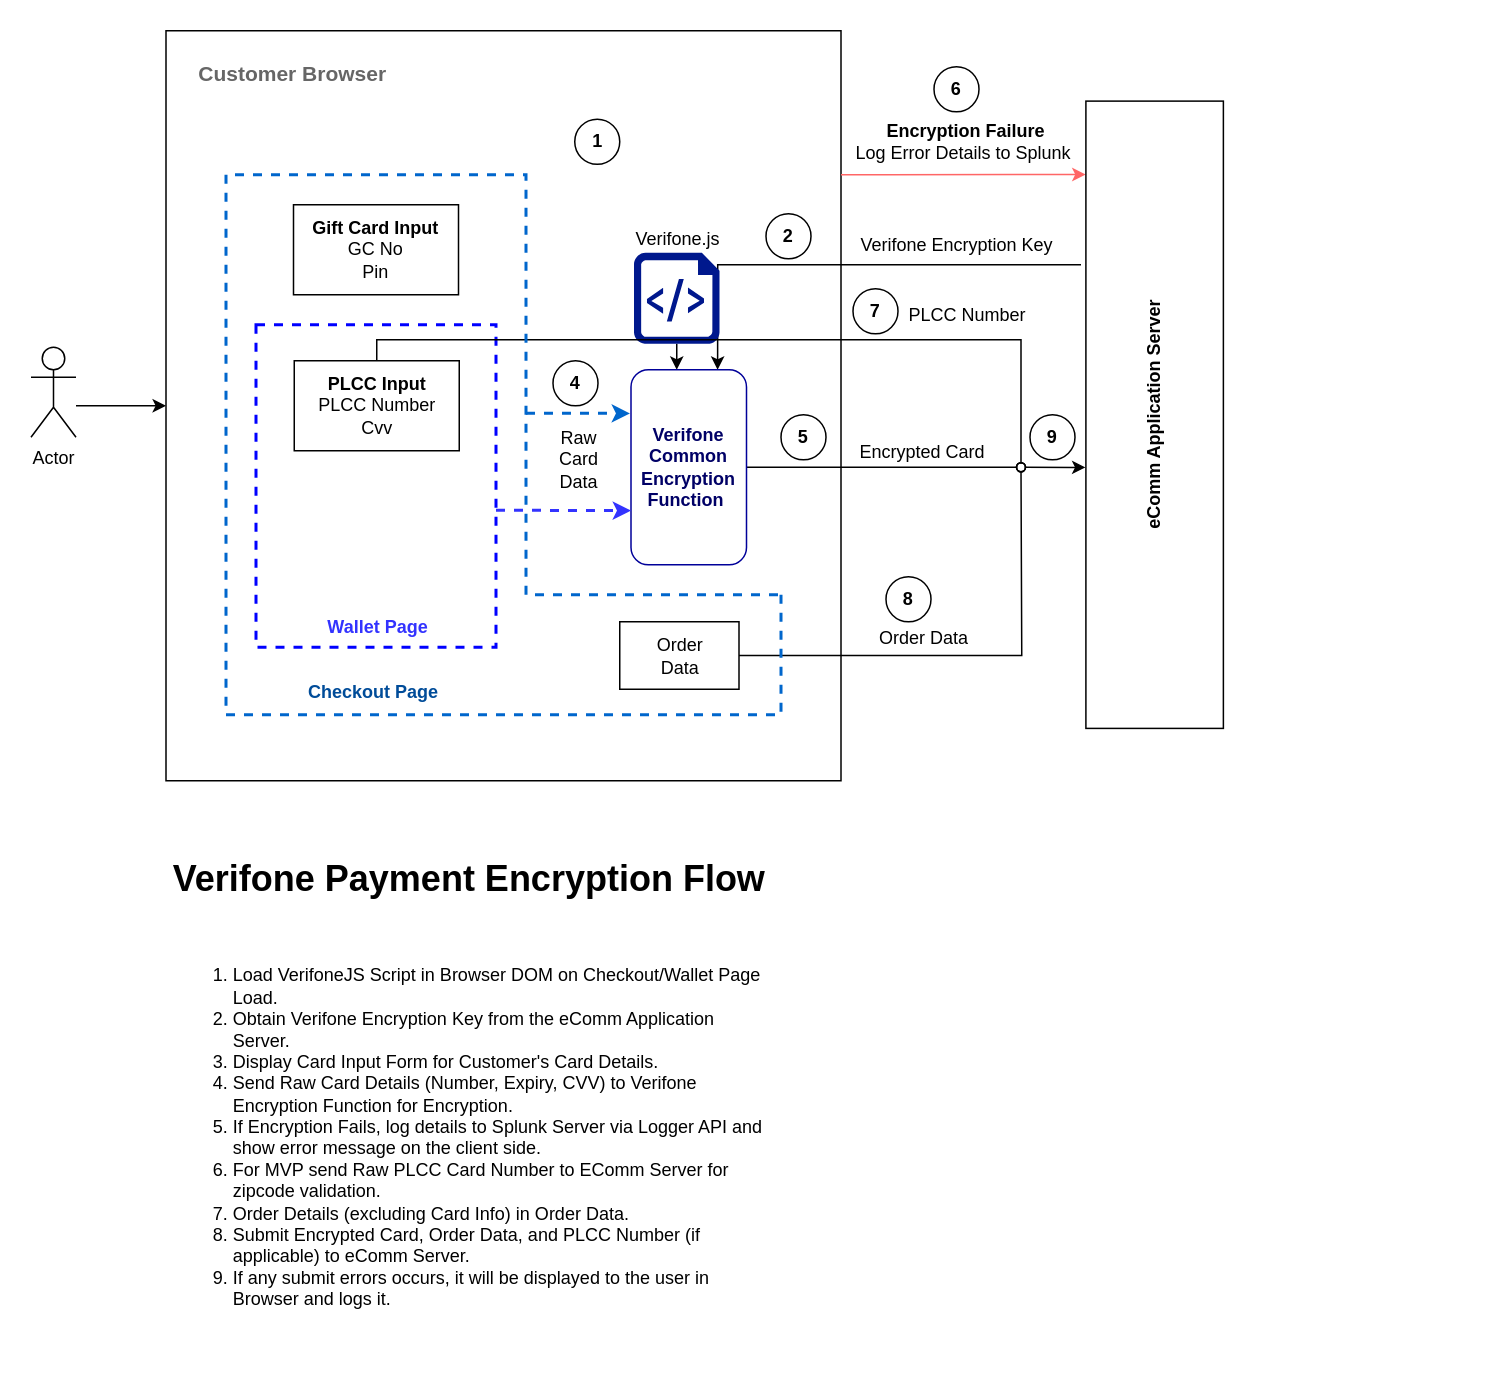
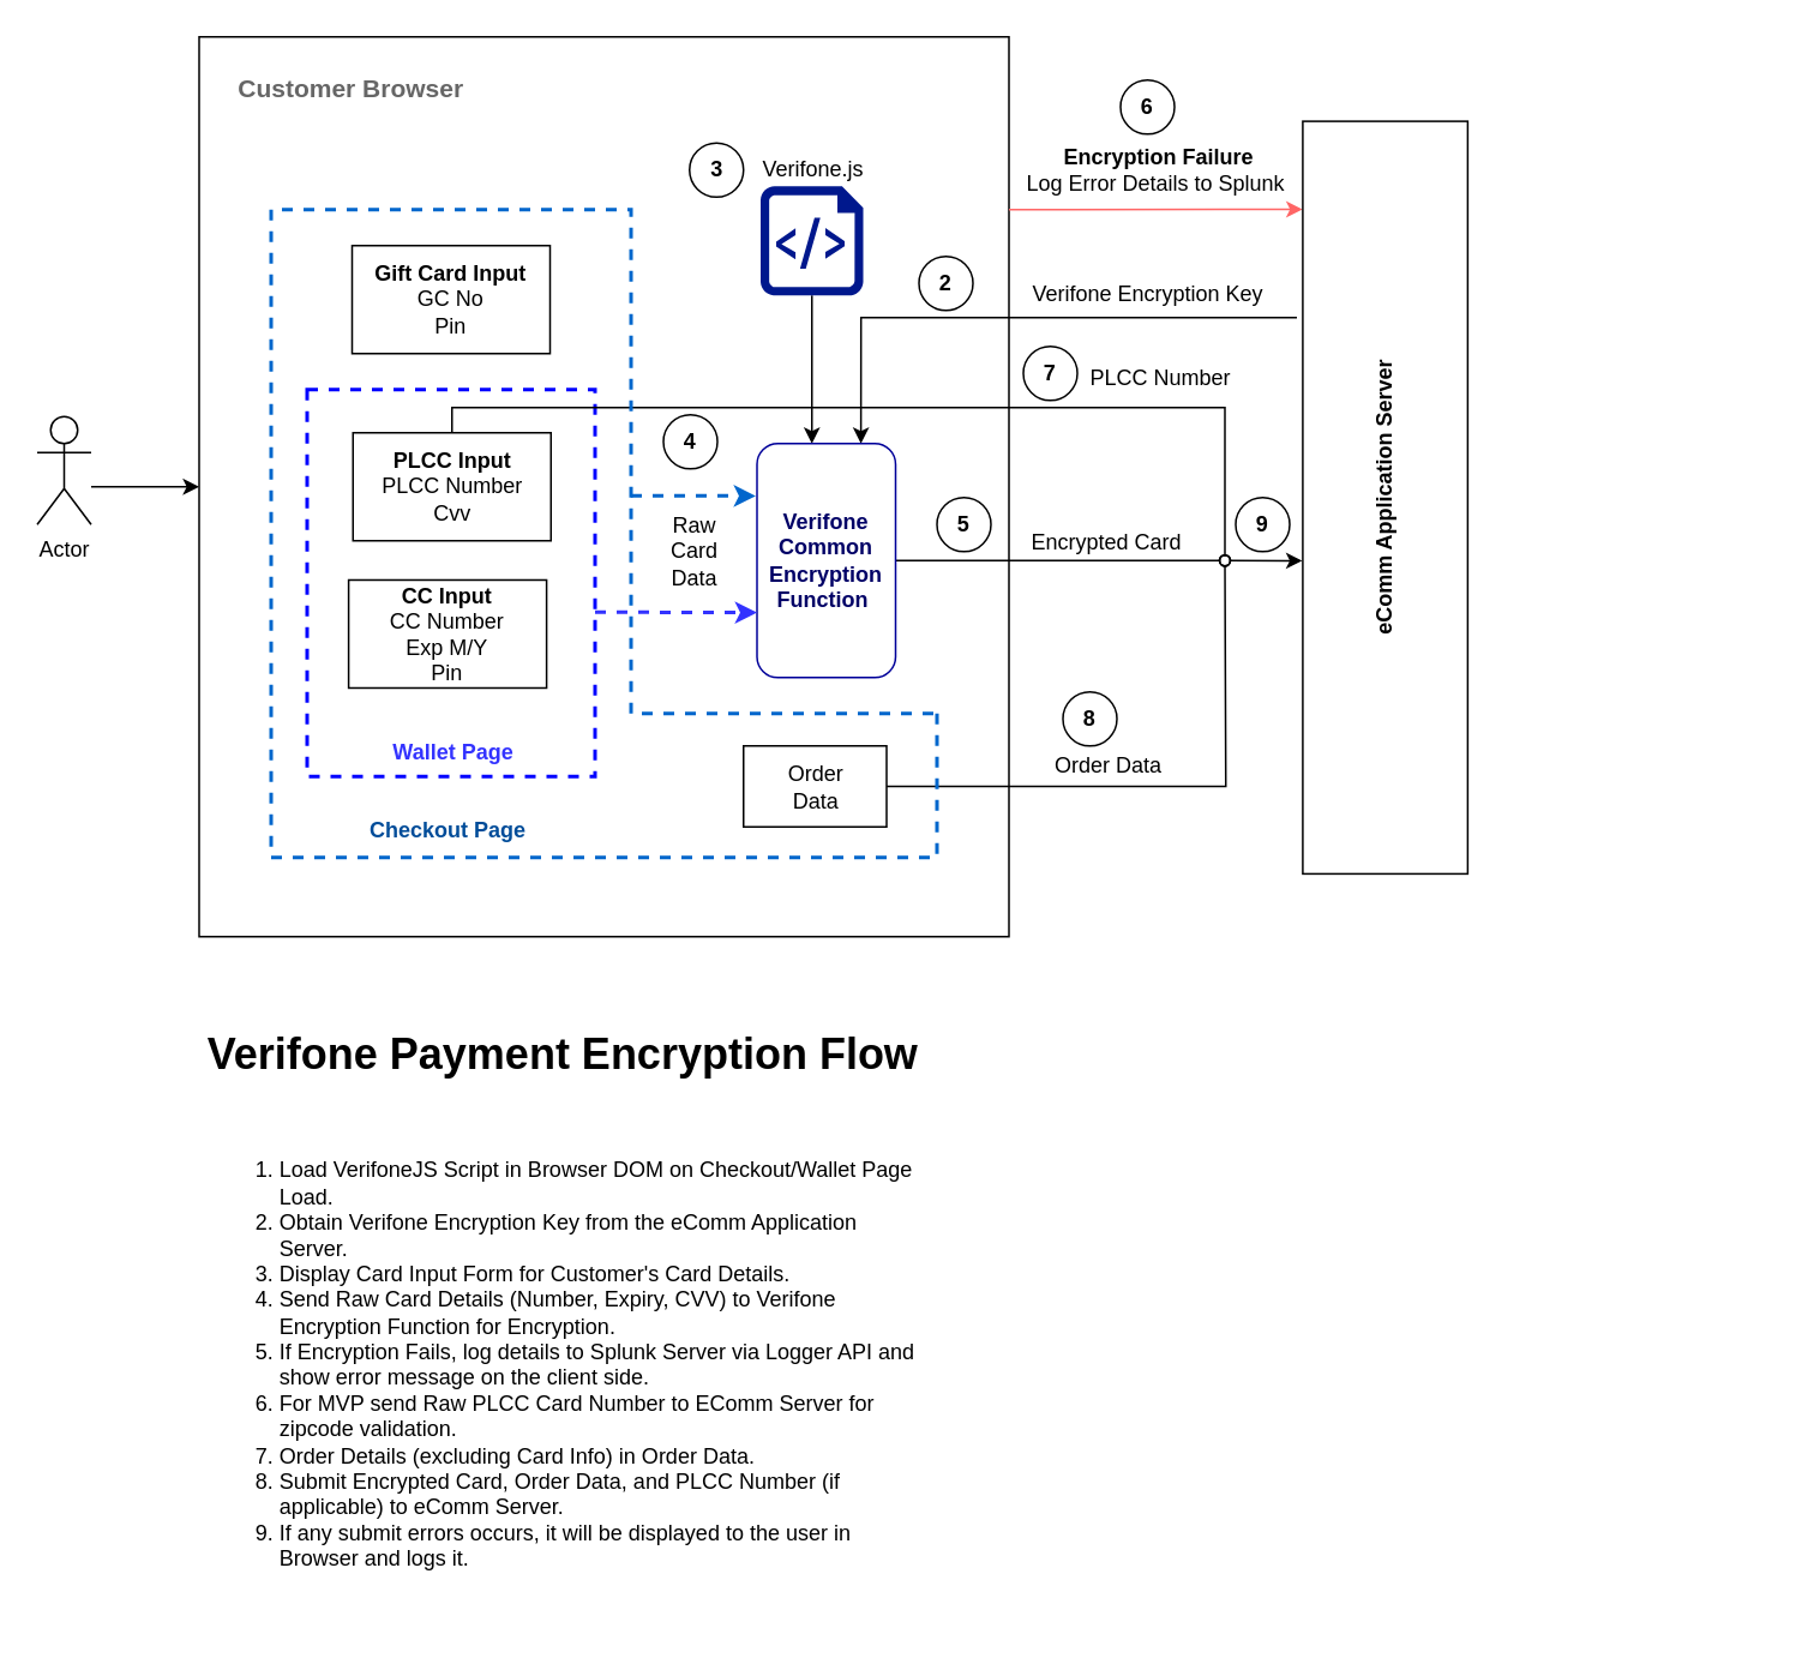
- <mxCell id="32" value="1" style="ellipse;whiteSpace=wrap;html=1;aspect=fixed;fontStyle=1" parent="1" vertex="1"><mxGeometry x="382.5" y="79" width="30" height="30" as="geometry" /></mxCell>
+ <mxCell id="32" value="3" style="ellipse;whiteSpace=wrap;html=1;aspect=fixed;fontStyle=1" parent="1" vertex="1"><mxGeometry x="382.5" y="79" width="30" height="30" as="geometry" /></mxCell>
- <mxCell id="7" value="Verifone.js" style="sketch=0;aspect=fixed;pointerEvents=1;shadow=0;dashed=0;html=1;strokeColor=none;labelPosition=center;verticalLabelPosition=top;verticalAlign=bottom;align=center;fillColor=#00188D;shape=mxgraph.azure.script_file" parent="1" vertex="1"><mxGeometry x="422" y="168" width="57" height="60.64" as="geometry" /></mxCell>
+ <mxCell id="7" value="Verifone.js" style="sketch=0;aspect=fixed;pointerEvents=1;shadow=0;dashed=0;html=1;strokeColor=none;labelPosition=center;verticalLabelPosition=top;verticalAlign=bottom;align=center;fillColor=#00188D;shape=mxgraph.azure.script_file" parent="1" vertex="1"><mxGeometry x="422" y="103" width="57" height="60.64" as="geometry" /></mxCell>
- <mxCell id="34" value="4" style="ellipse;whiteSpace=wrap;html=1;aspect=fixed;fontStyle=1" parent="1" vertex="1"><mxGeometry x="368" y="240" width="30" height="30" as="geometry" /></mxCell>
+ <mxCell id="34" value="4" style="ellipse;whiteSpace=wrap;html=1;aspect=fixed;fontStyle=1" parent="1" vertex="1"><mxGeometry x="368" y="230" width="30" height="30" as="geometry" /></mxCell>
+ <mxCell id="21" value="&lt;b&gt;CC Input&lt;/b&gt;&lt;br&gt;CC Number&lt;br&gt;Exp M/Y&lt;br&gt;Pin" style="rounded=0;whiteSpace=wrap;html=1;" parent="1" vertex="1"><mxGeometry x="193.07" y="321.82" width="110" height="60" as="geometry" /></mxCell>
